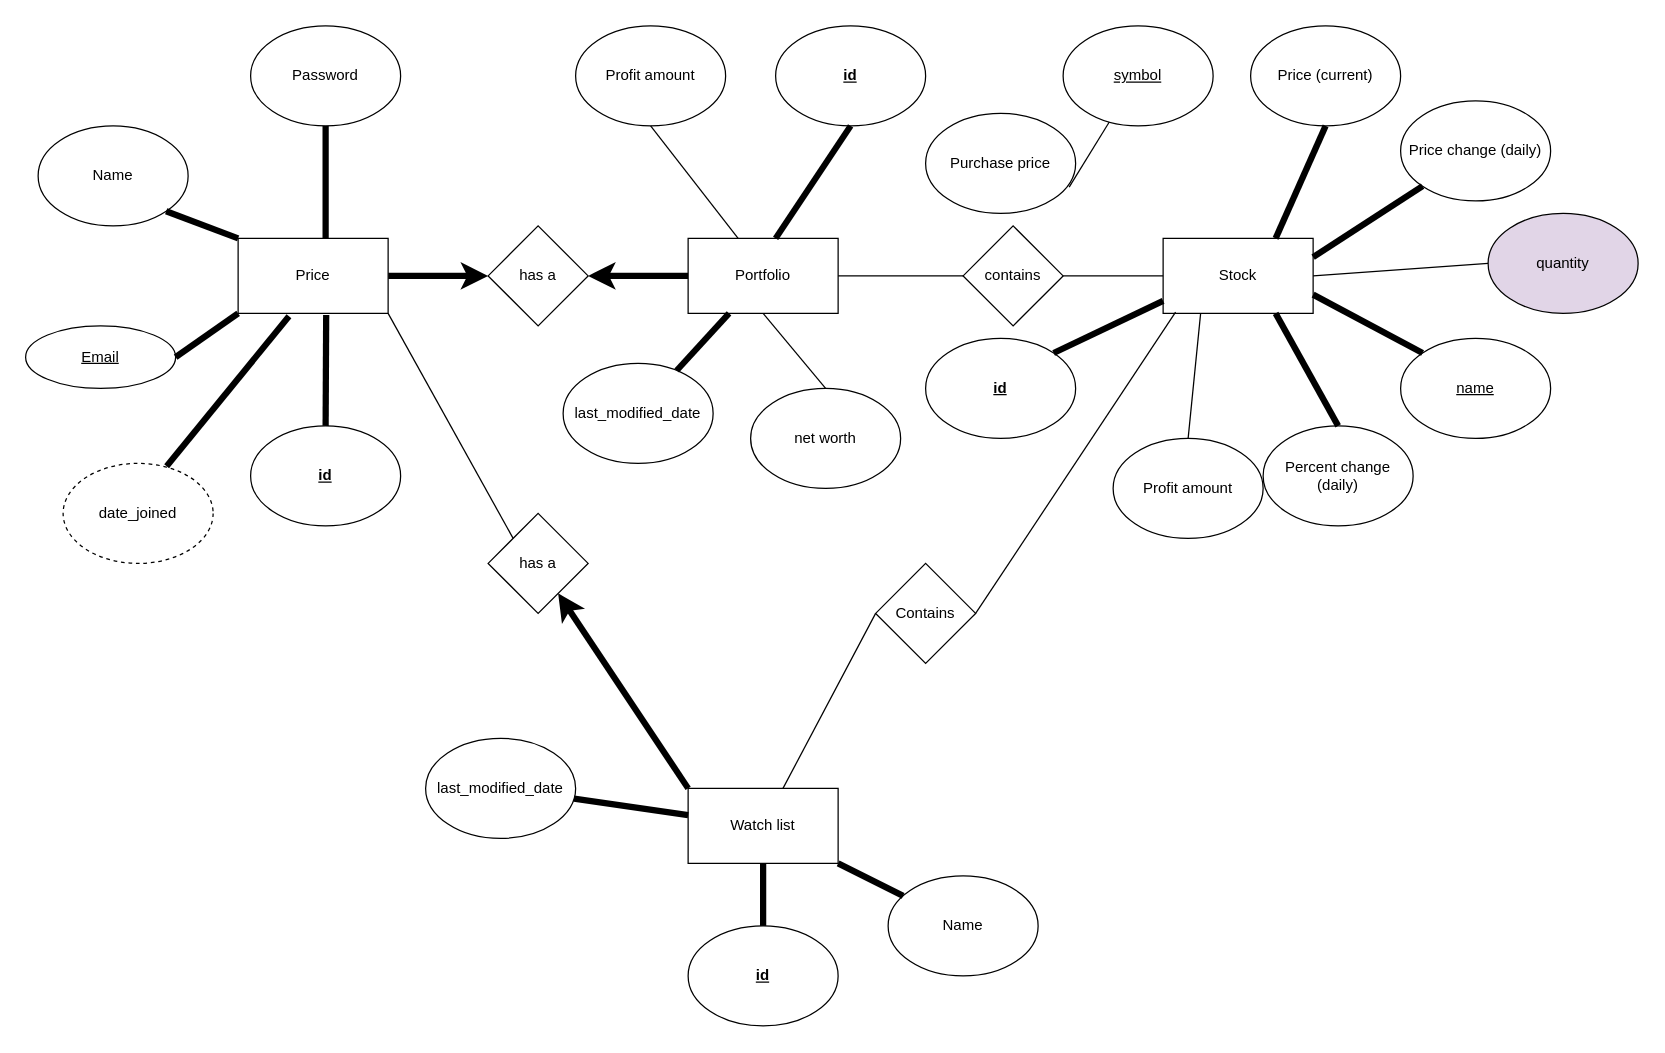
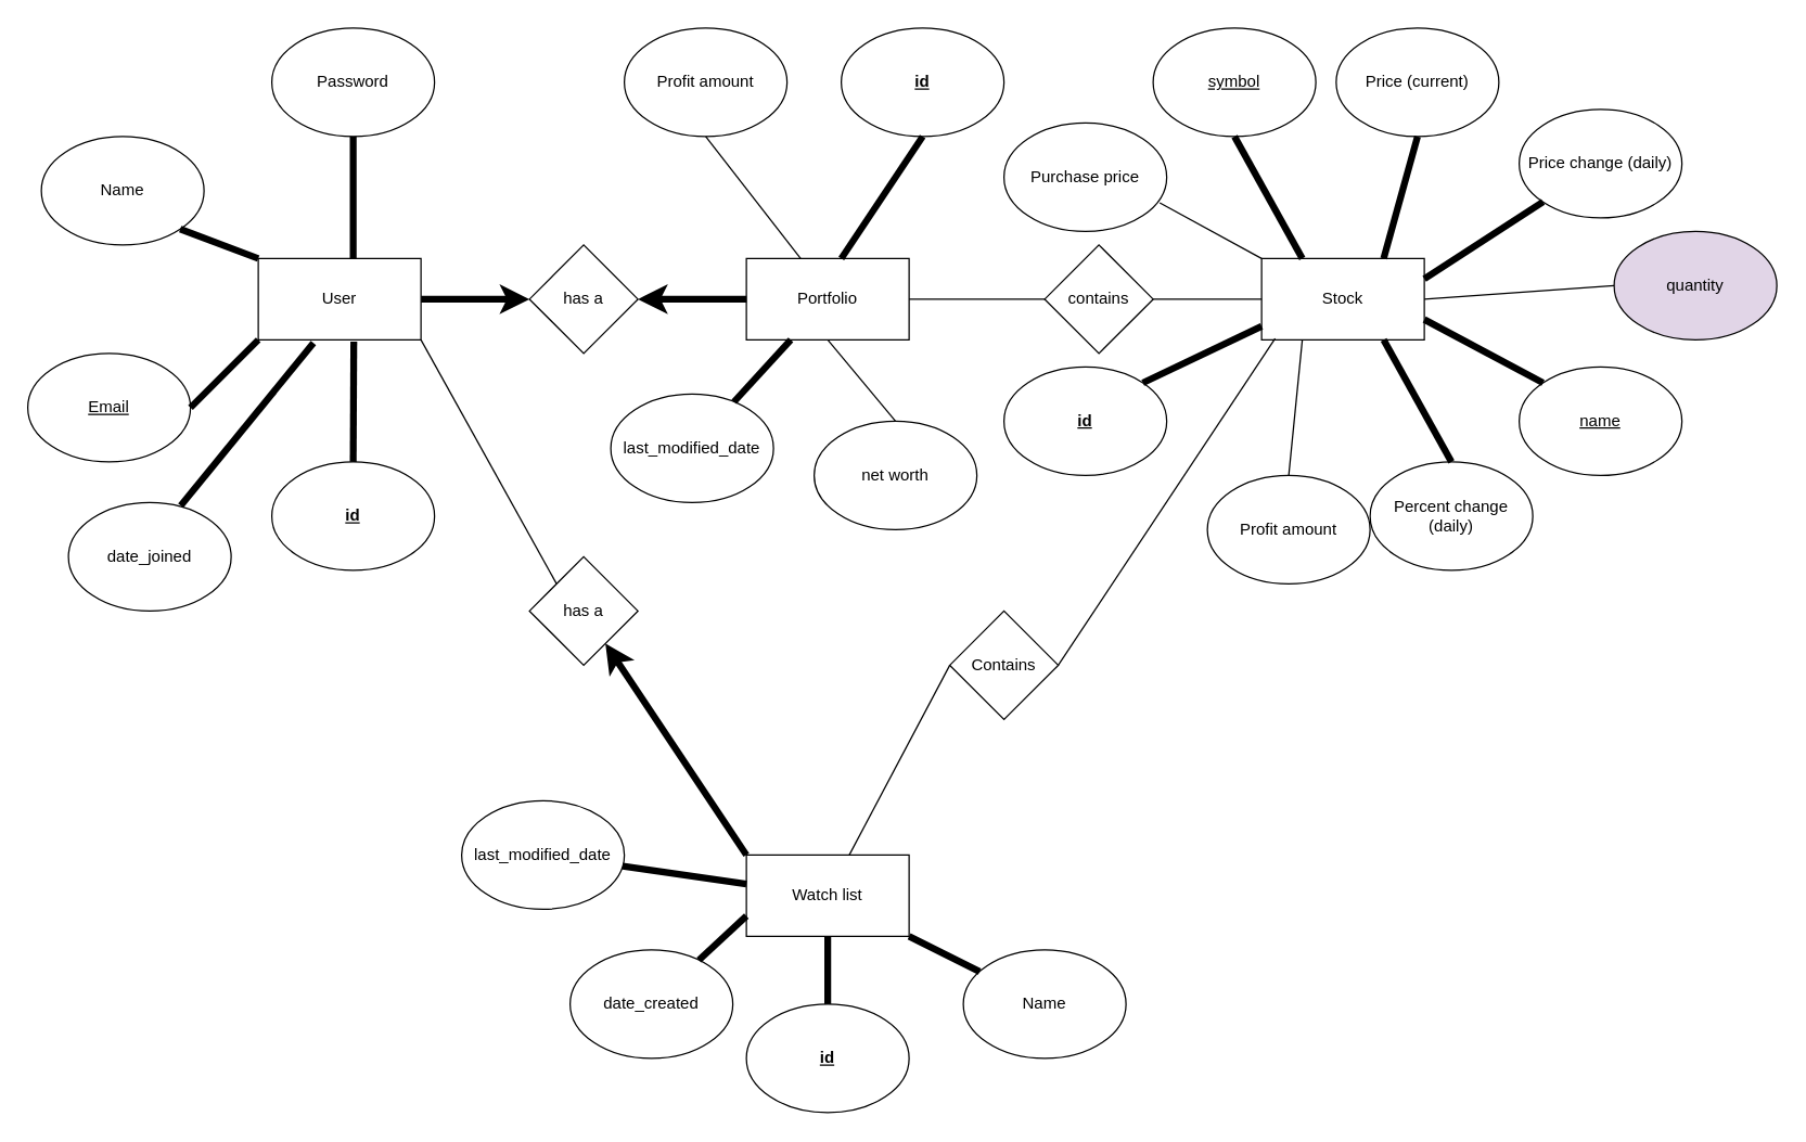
- <mxCell id="22" value="Price (current)" style="ellipse;whiteSpace=wrap;html=1;" parent="1" vertex="1"><mxGeometry x="1000" y="20" width="120" height="80" as="geometry" /></mxCell>
+ <mxCell id="22" value="Price (current)" style="ellipse;whiteSpace=wrap;html=1;" parent="1" vertex="1"><mxGeometry x="985" y="20" width="120" height="80" as="geometry" /></mxCell>
- <mxCell id="38" value="" style="endArrow=none;html=1;strokeWidth=1;exitX=0.957;exitY=0.737;exitDx=0;exitDy=0;exitPerimeter=0;" parent="1" source="35" target="20" edge="1"><mxGeometry width="50" height="50" relative="1" as="geometry"><mxPoint x="790" y="320" as="sourcePoint" /><mxPoint x="930" y="190" as="targetPoint" /></mxGeometry></mxCell>
+ <mxCell id="38" value="" style="endArrow=none;html=1;strokeWidth=1;exitX=0.957;exitY=0.737;exitDx=0;exitDy=0;exitPerimeter=0;entryX=0;entryY=0;entryDx=0;entryDy=0;" parent="1" source="35" target="19" edge="1"><mxGeometry width="50" height="50" relative="1" as="geometry"><mxPoint x="790" y="320" as="sourcePoint" /><mxPoint x="930" y="190" as="targetPoint" /></mxGeometry></mxCell>
+ <mxCell id="26" value="" style="endArrow=none;html=1;strokeWidth=5;entryX=0.25;entryY=0;entryDx=0;entryDy=0;exitX=0.5;exitY=1;exitDx=0;exitDy=0;" parent="1" source="20" target="19" edge="1"><mxGeometry width="50" height="50" relative="1" as="geometry"><mxPoint x="680" y="310" as="sourcePoint" /><mxPoint x="730" y="260" as="targetPoint" /></mxGeometry></mxCell>
- <mxCell id="3" value="Price" style="rounded=0;whiteSpace=wrap;html=1;" parent="1" vertex="1"><mxGeometry x="190" y="190" width="120" height="60" as="geometry" /></mxCell>
+ <mxCell id="3" value="User" style="rounded=0;whiteSpace=wrap;html=1;" parent="1" vertex="1"><mxGeometry x="190" y="190" width="120" height="60" as="geometry" /></mxCell>
- <mxCell id="9" value="&lt;u&gt;Email&lt;/u&gt;" style="ellipse;whiteSpace=wrap;html=1;" parent="1" vertex="1"><mxGeometry x="20" y="260" width="120" height="50" as="geometry" /></mxCell>
+ <mxCell id="9" value="&lt;u&gt;Email&lt;/u&gt;" style="ellipse;whiteSpace=wrap;html=1;" parent="1" vertex="1"><mxGeometry y="260" width="120" height="80" as="geometry" x="20" /></mxCell>
- <mxCell id="52" value="date_joined" style="ellipse;whiteSpace=wrap;html=1;dashed=1;" parent="1" vertex="1"><mxGeometry x="50" y="370" width="120" height="80" as="geometry" /></mxCell>
+ <mxCell id="52" value="date_joined" style="ellipse;whiteSpace=wrap;html=1;" parent="1" vertex="1"><mxGeometry x="50" y="370" width="120" height="80" as="geometry" /></mxCell>
+ <mxCell id="57" value="" style="endArrow=none;html=1;strokeWidth=5;entryX=0;entryY=0.75;entryDx=0;entryDy=0;" parent="1" source="56" target="40" edge="1"><mxGeometry width="50" height="50" relative="1" as="geometry"><mxPoint x="760" y="590" as="sourcePoint" /><mxPoint x="600" y="670" as="targetPoint" /></mxGeometry></mxCell>
+ <mxCell id="56" value="date_created" style="ellipse;whiteSpace=wrap;html=1;" parent="1" vertex="1"><mxGeometry x="420" y="700" width="120" height="80" as="geometry" /></mxCell>
